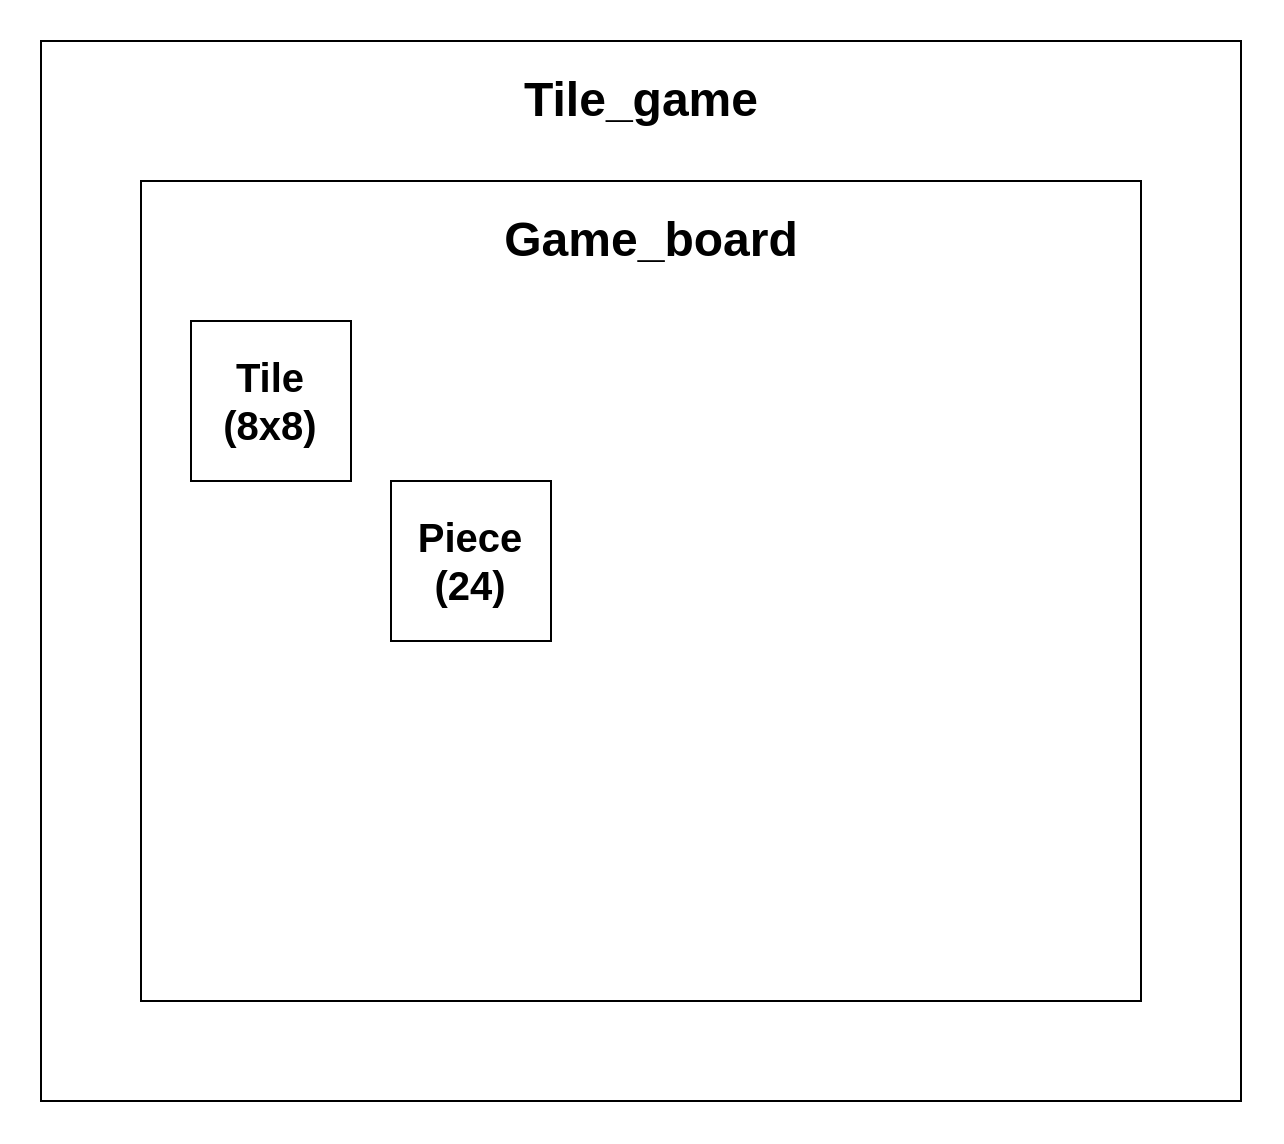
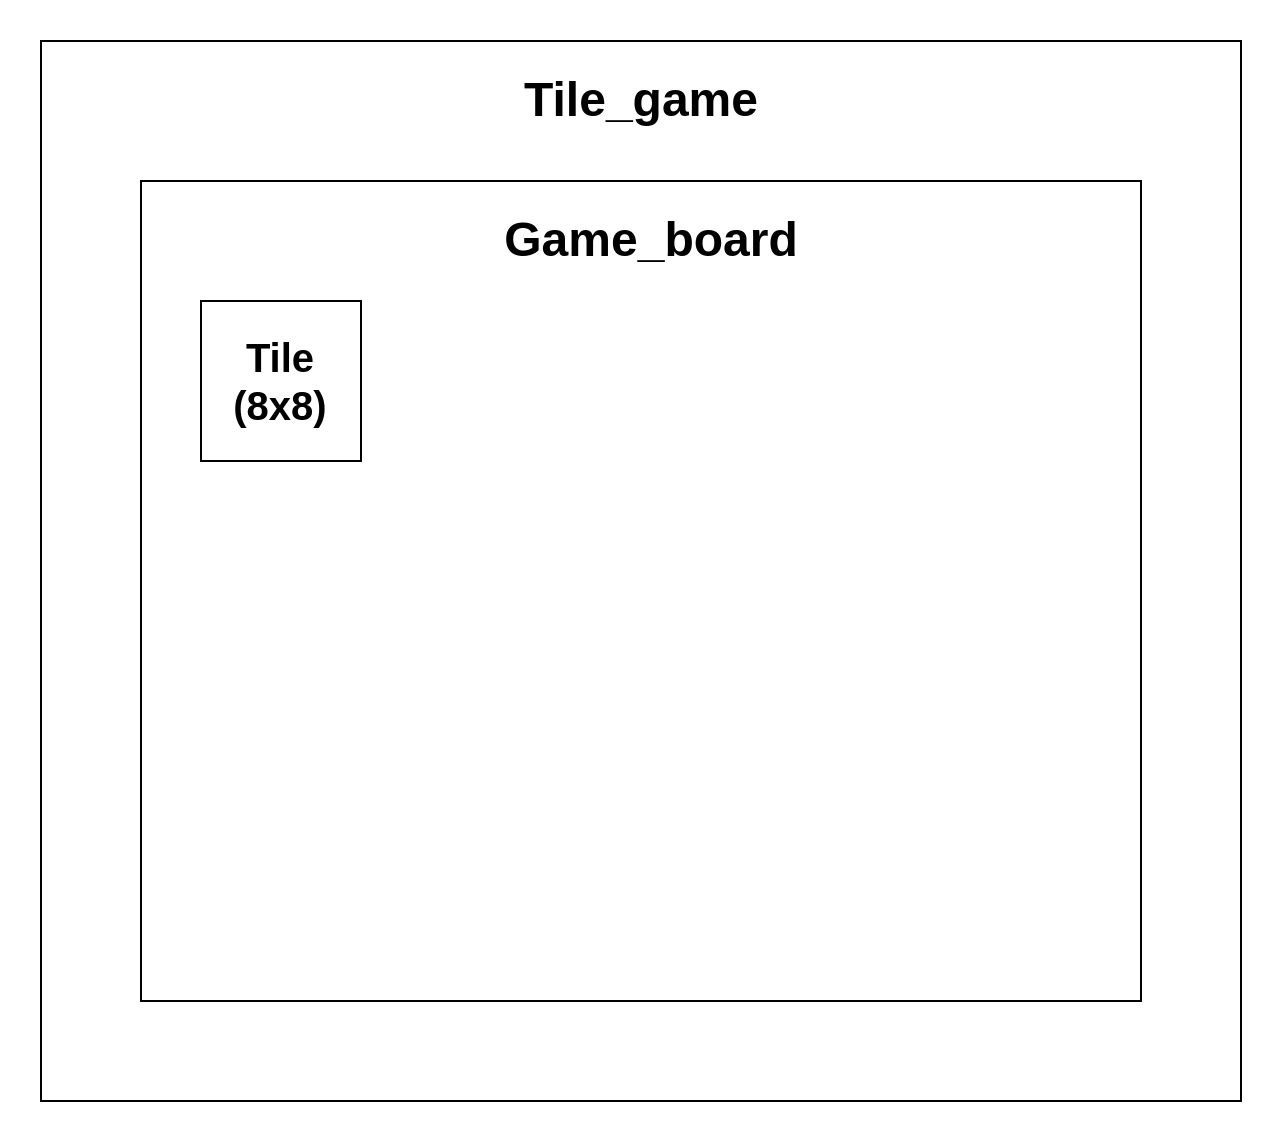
- <mxCell id="7" value="&lt;b&gt;&lt;font style=&quot;font-size: 20px;&quot;&gt;Tile&lt;br&gt;(8x8)&lt;br&gt;&lt;/font&gt;&lt;/b&gt;" style="whiteSpace=wrap;html=1;aspect=fixed;" vertex="1" parent="1"><mxGeometry x="95" y="160" width="80" height="80" as="geometry" /></mxCell>
+ <mxCell id="7" value="&lt;b&gt;&lt;font style=&quot;font-size: 20px;&quot;&gt;Tile&lt;br&gt;(8x8)&lt;br&gt;&lt;/font&gt;&lt;/b&gt;" style="whiteSpace=wrap;html=1;aspect=fixed;" vertex="1" parent="1"><mxGeometry x="100" y="150" width="80" height="80" as="geometry" /></mxCell>
- <mxCell id="8" value="&lt;b&gt;&lt;font style=&quot;font-size: 20px;&quot;&gt;Piece&lt;br&gt;(24)&lt;br&gt;&lt;/font&gt;&lt;/b&gt;" style="whiteSpace=wrap;html=1;aspect=fixed;" vertex="1" parent="1"><mxGeometry x="195" y="240" width="80" height="80" as="geometry" /></mxCell>
